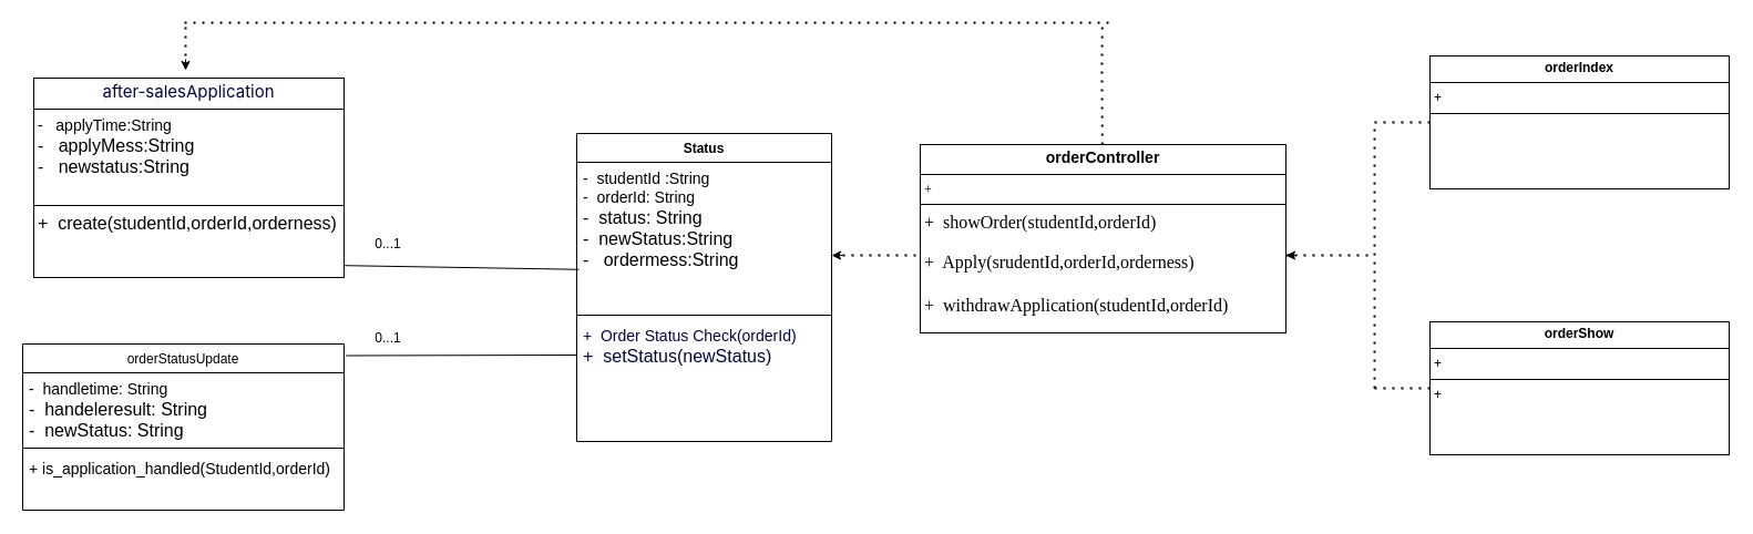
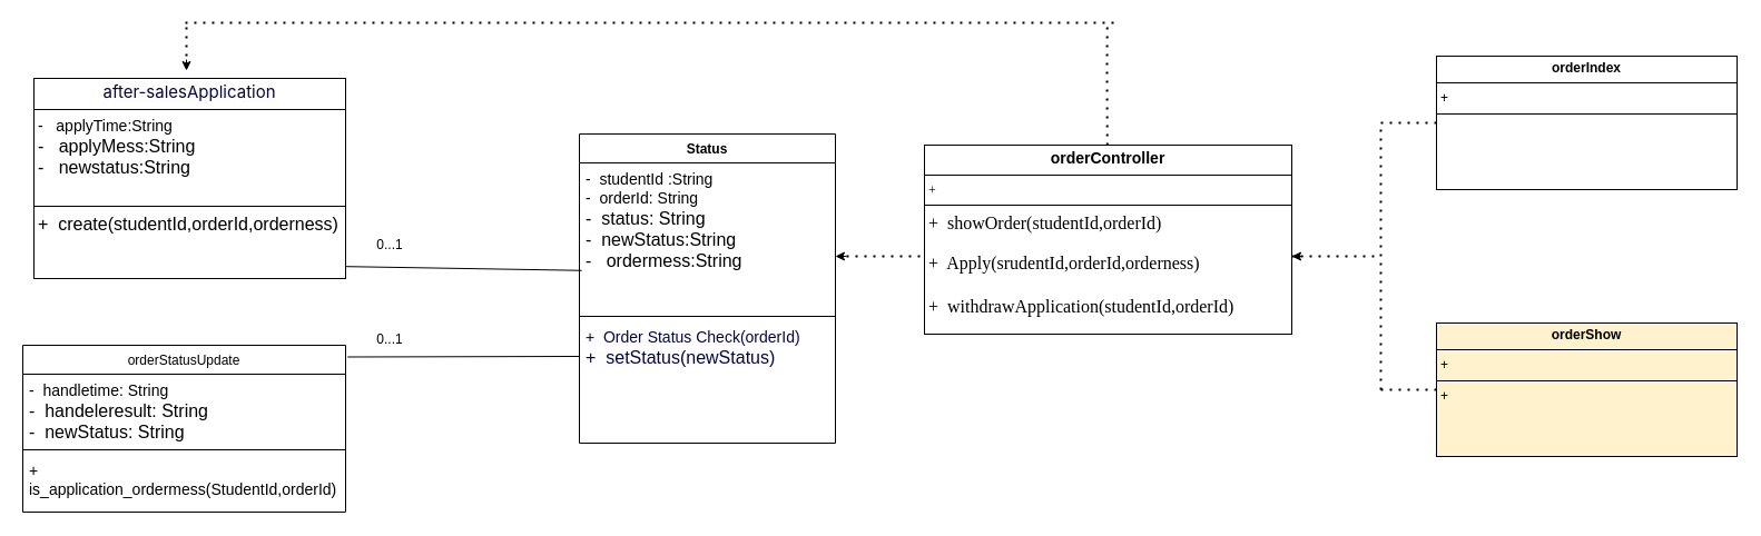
- <mxCell id="9" value="&lt;p style=&quot;margin:0px;margin-top:4px;text-align:center;&quot;&gt;&lt;b&gt;orderShow&lt;/b&gt;&lt;/p&gt;&lt;hr size=&quot;1&quot; style=&quot;border-style:solid;&quot;&gt;&lt;p style=&quot;margin:0px;margin-left:4px;&quot;&gt;+&amp;nbsp;&lt;/p&gt;&lt;hr size=&quot;1&quot; style=&quot;border-style:solid;&quot;&gt;&lt;p style=&quot;margin:0px;margin-left:4px;&quot;&gt;+&amp;nbsp;&lt;/p&gt;" style="verticalAlign=top;align=left;overflow=fill;html=1;whiteSpace=wrap;" vertex="1" parent="1"><mxGeometry x="1290" y="290" width="270" height="120" as="geometry" /></mxCell>
+ <mxCell id="9" value="&lt;p style=&quot;margin:0px;margin-top:4px;text-align:center;&quot;&gt;&lt;b&gt;orderShow&lt;/b&gt;&lt;/p&gt;&lt;hr size=&quot;1&quot; style=&quot;border-style:solid;&quot;&gt;&lt;p style=&quot;margin:0px;margin-left:4px;&quot;&gt;+&amp;nbsp;&lt;/p&gt;&lt;hr size=&quot;1&quot; style=&quot;border-style:solid;&quot;&gt;&lt;p style=&quot;margin:0px;margin-left:4px;&quot;&gt;+&amp;nbsp;&lt;/p&gt;" style="verticalAlign=top;align=left;overflow=fill;html=1;whiteSpace=wrap;fillColor=#fff2cc;" vertex="1" parent="1"><mxGeometry x="1290" y="290" width="270" height="120" as="geometry" /></mxCell>
- <mxCell id="27" value="&lt;font style=&quot;font-size: 14px;&quot;&gt;+ is_application_handled(StudentId,orderId)&lt;/font&gt;" style="text;strokeColor=none;fillColor=none;align=left;verticalAlign=top;spacingLeft=4;spacingRight=4;overflow=hidden;rotatable=0;points=[[0,0.5],[1,0.5]];portConstraint=eastwest;whiteSpace=wrap;html=1;" vertex="1" parent="24"><mxGeometry y="98" width="290" height="52" as="geometry" /></mxCell>
+ <mxCell id="27" value="&lt;font style=&quot;font-size: 14px;&quot;&gt;+ is_application_ordermess(StudentId,orderId)&lt;/font&gt;" style="text;strokeColor=none;fillColor=none;align=left;verticalAlign=top;spacingLeft=4;spacingRight=4;overflow=hidden;rotatable=0;points=[[0,0.5],[1,0.5]];portConstraint=eastwest;whiteSpace=wrap;html=1;" vertex="1" parent="24"><mxGeometry y="98" width="290" height="52" as="geometry" /></mxCell>
